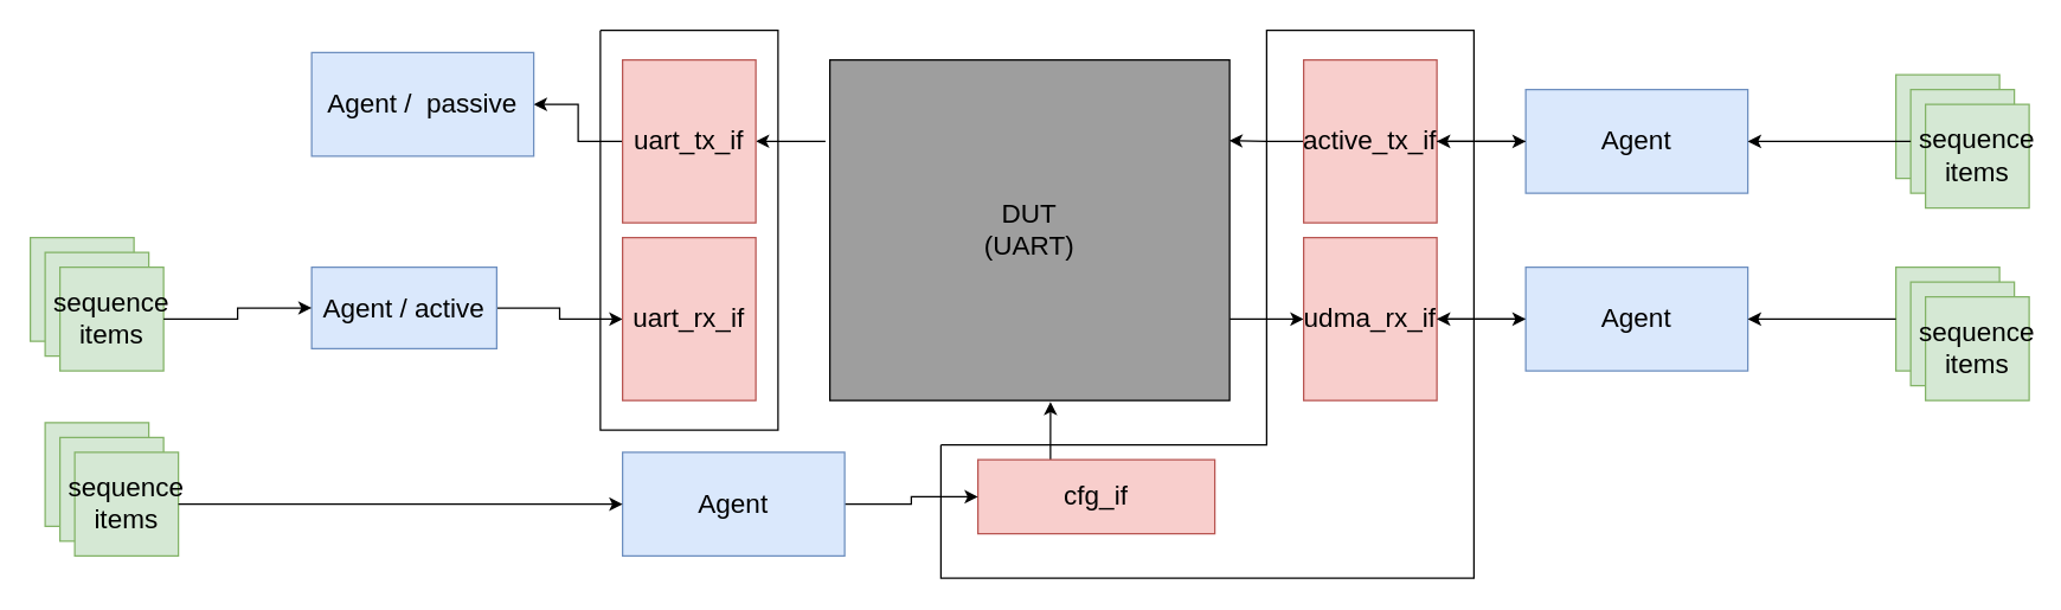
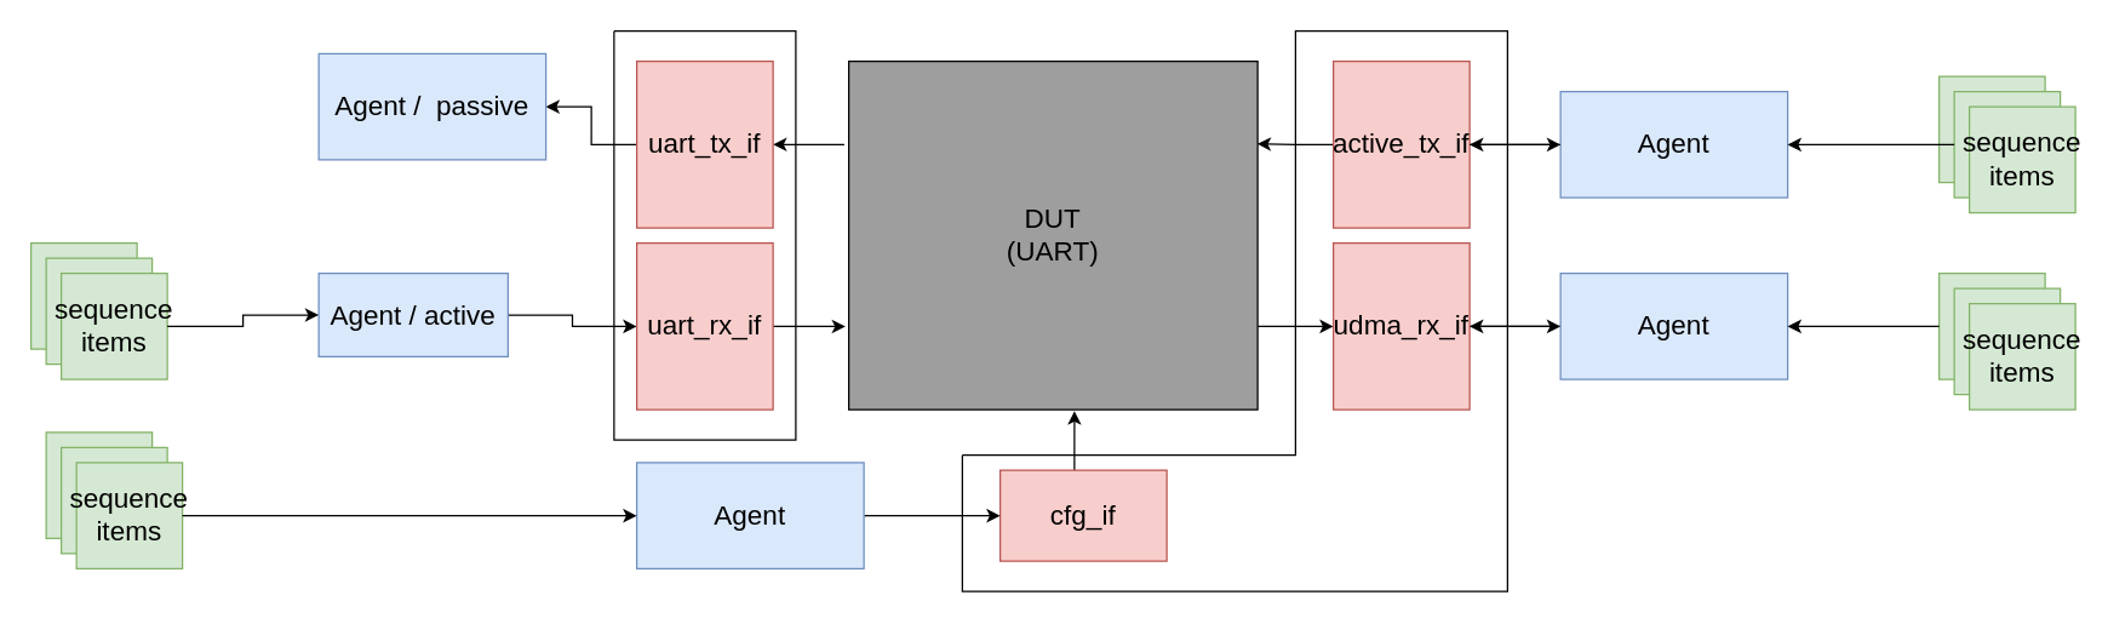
+ <mxCell id="6" style="edgeStyle=orthogonalEdgeStyle;rounded=0;orthogonalLoop=1;jettySize=auto;html=1;entryX=-0.008;entryY=0.761;entryDx=0;entryDy=0;entryPerimeter=0;fontSize=18;" parent="1" source="45" target="3" edge="1"><mxGeometry relative="1" as="geometry" /></mxCell>
- <mxCell id="35" value="cfg_if" style="rounded=0;whiteSpace=wrap;html=1;direction=south;fillColor=#f8cecc;strokeColor=#b85450;fontSize=18;" parent="1" vertex="1"><mxGeometry x="660" y="310" width="160" height="50" as="geometry" /></mxCell>
+ <mxCell id="35" value="cfg_if" style="rounded=0;whiteSpace=wrap;html=1;direction=south;fillColor=#f8cecc;strokeColor=#b85450;fontSize=18;" parent="1" vertex="1"><mxGeometry x="660" y="310" width="110" height="60" as="geometry" /></mxCell>
